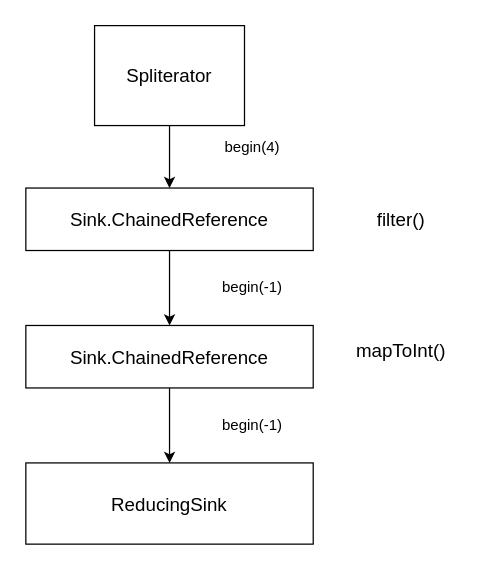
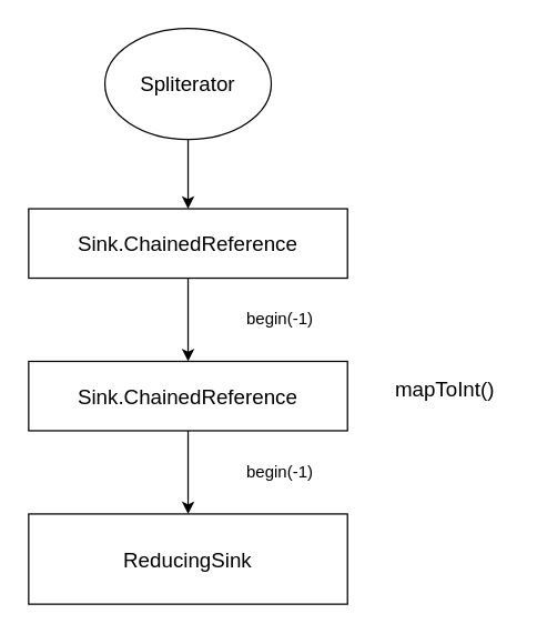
- <mxCell id="3" value="&lt;font style=&quot;font-size: 15px&quot;&gt;Spliterator&lt;/font&gt;" style="whiteSpace=wrap;html=1;rounded=0;" vertex="1" parent="1"><mxGeometry x="75" y="20" width="120" height="80" as="geometry" /></mxCell>
+ <mxCell id="3" value="&lt;font style=&quot;font-size: 15px&quot;&gt;Spliterator&lt;/font&gt;" style="ellipse;whiteSpace=wrap;html=1;" vertex="1" parent="1"><mxGeometry x="75" y="20" width="120" height="80" as="geometry" /></mxCell>
- <mxCell id="11" value="begin(4)" style="text;html=1;align=center;verticalAlign=middle;resizable=0;points=[];autosize=1;" vertex="1" parent="1"><mxGeometry x="171" y="108" width="60" height="20" as="geometry" /></mxCell>
- <mxCell id="9" value="&lt;font style=&quot;font-size: 15px&quot;&gt;filter()&lt;/font&gt;" style="text;html=1;align=center;verticalAlign=middle;resizable=0;points=[];autosize=1;" vertex="1" parent="1"><mxGeometry x="295" y="165" width="50" height="20" as="geometry" /></mxCell>
